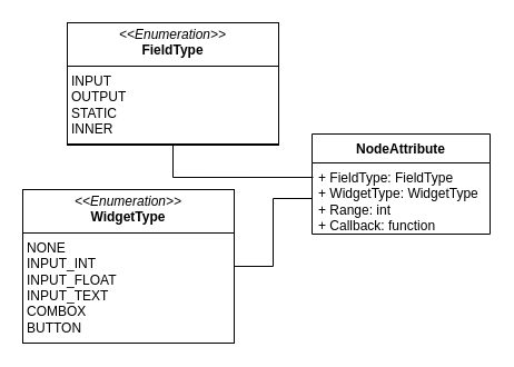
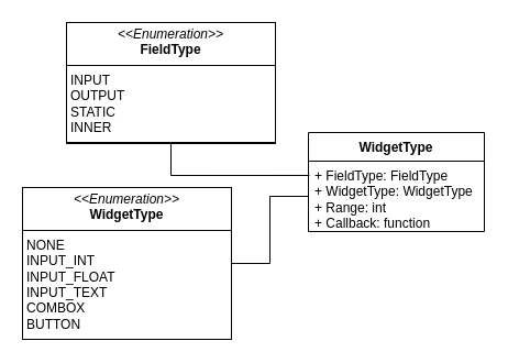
- <mxCell id="2" value="NodeAttribute" style="swimlane;fontStyle=1;align=center;verticalAlign=top;childLayout=stackLayout;horizontal=1;startSize=26;horizontalStack=0;resizeParent=1;resizeParentMax=0;resizeLast=0;collapsible=1;marginBottom=0;whiteSpace=wrap;html=1;" parent="1" vertex="1"><mxGeometry x="280" y="120" width="160" height="90" as="geometry" /></mxCell>
+ <mxCell id="2" value="WidgetType" style="swimlane;fontStyle=1;align=center;verticalAlign=top;childLayout=stackLayout;horizontal=1;startSize=26;horizontalStack=0;resizeParent=1;resizeParentMax=0;resizeLast=0;collapsible=1;marginBottom=0;whiteSpace=wrap;html=1;" parent="1" vertex="1"><mxGeometry x="280" y="120" width="160" height="90" as="geometry" /></mxCell>
